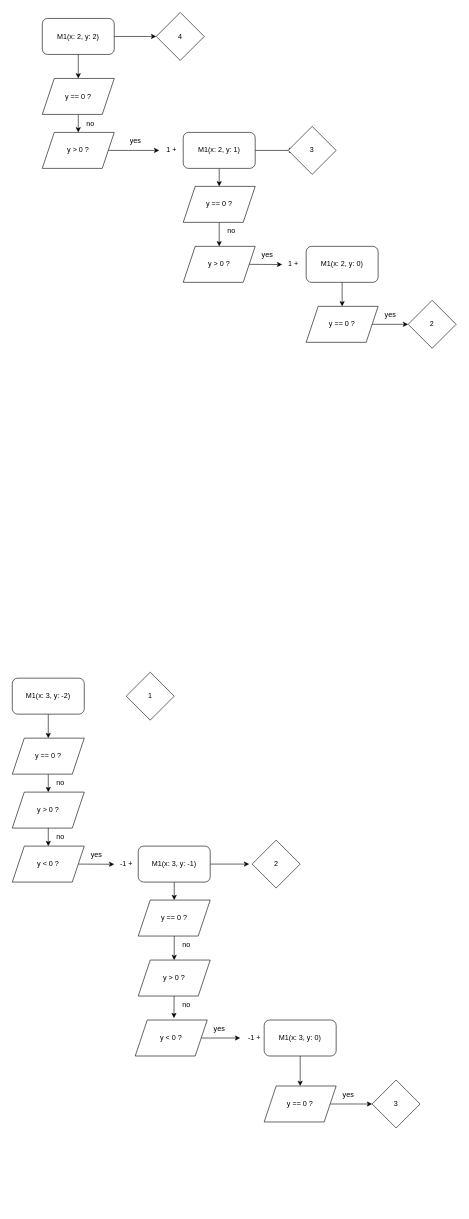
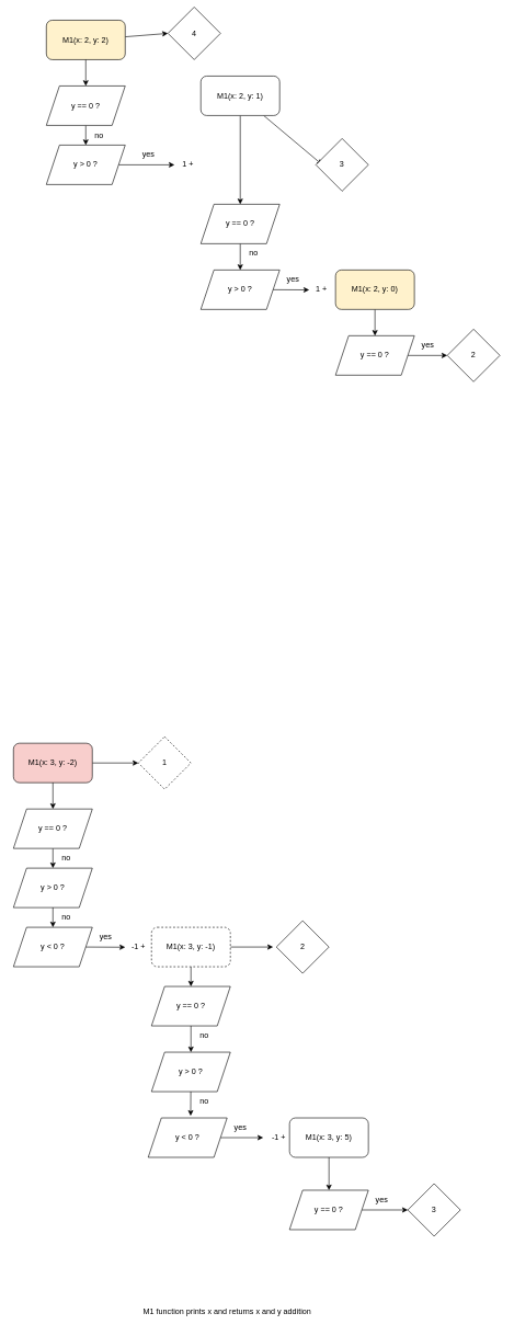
- <mxCell id="3" value="M1(x: 2, y: 2)" style="rounded=1;whiteSpace=wrap;html=1;" parent="1" vertex="1"><mxGeometry x="70" y="30" width="120" height="60" as="geometry" /></mxCell>
+ <mxCell id="3" value="M1(x: 2, y: 2)" style="rounded=1;whiteSpace=wrap;html=1;fillColor=#fff2cc;" parent="1" vertex="1"><mxGeometry x="70" y="30" width="120" height="60" as="geometry" /></mxCell>
- <mxCell id="29" value="4" style="rhombus;whiteSpace=wrap;html=1;" parent="1" vertex="1"><mxGeometry x="260" y="20" width="80" height="80" as="geometry" /></mxCell>
+ <mxCell id="29" value="4" style="rhombus;whiteSpace=wrap;html=1;" parent="1" vertex="1"><mxGeometry x="255" y="10" width="80" height="80" as="geometry" /></mxCell>
- <mxCell id="13" value="M1(x: 2, y: 1)" style="rounded=1;whiteSpace=wrap;html=1;" parent="1" vertex="1"><mxGeometry x="305" y="220" width="120" height="60" as="geometry" /></mxCell>
+ <mxCell id="13" value="M1(x: 2, y: 1)" style="rounded=1;whiteSpace=wrap;html=1;" parent="1" vertex="1"><mxGeometry x="305" y="115" width="120" height="60" as="geometry" /></mxCell>
- <mxCell id="23" value="M1(x: 2, y: 0)" style="rounded=1;whiteSpace=wrap;html=1;" parent="1" vertex="1"><mxGeometry x="510" y="410" width="120" height="60" as="geometry" /></mxCell>
+ <mxCell id="23" value="M1(x: 2, y: 0)" style="rounded=1;whiteSpace=wrap;html=1;fillColor=#fff2cc;" parent="1" vertex="1"><mxGeometry x="510" y="410" width="120" height="60" as="geometry" /></mxCell>
- <mxCell id="31" value="M1(x: 3, y: -2)" style="rounded=1;whiteSpace=wrap;html=1;" parent="1" vertex="1"><mxGeometry x="20" y="1130" width="120" height="60" as="geometry" /></mxCell>
+ <mxCell id="31" value="M1(x: 3, y: -2)" style="rounded=1;whiteSpace=wrap;html=1;fillColor=#f8cecc;" parent="1" vertex="1"><mxGeometry x="20" y="1130" width="120" height="60" as="geometry" /></mxCell>
+ <mxCell id="30" style="edgeStyle=none;html=1;entryX=0;entryY=0.5;entryDx=0;entryDy=0;" parent="1" source="31" target="54" edge="1"><mxGeometry relative="1" as="geometry"><mxPoint x="200" y="1160" as="targetPoint" /></mxGeometry></mxCell>
- <mxCell id="54" value="1" style="rhombus;whiteSpace=wrap;html=1;" parent="1" vertex="1"><mxGeometry x="210" y="1120" width="80" height="80" as="geometry" /></mxCell>
+ <mxCell id="54" value="1" style="rhombus;whiteSpace=wrap;html=1;dashed=1;" parent="1" vertex="1"><mxGeometry x="210" y="1120" width="80" height="80" as="geometry" /></mxCell>
- <mxCell id="40" value="M1(x: 3, y: -1)" style="rounded=1;whiteSpace=wrap;html=1;" parent="1" vertex="1"><mxGeometry x="230" y="1410" width="120" height="60" as="geometry" /></mxCell>
+ <mxCell id="40" value="M1(x: 3, y: -1)" style="rounded=1;whiteSpace=wrap;html=1;dashed=1;" parent="1" vertex="1"><mxGeometry x="230" y="1410" width="120" height="60" as="geometry" /></mxCell>
- <mxCell id="49" value="M1(x: 3, y: 0)" style="rounded=1;whiteSpace=wrap;html=1;" parent="1" vertex="1"><mxGeometry x="440" y="1700" width="120" height="60" as="geometry" /></mxCell>
+ <mxCell id="49" value="M1(x: 3, y: 5)" style="rounded=1;whiteSpace=wrap;html=1;" parent="1" vertex="1"><mxGeometry x="440" y="1700" width="120" height="60" as="geometry" /></mxCell>
+ <mxCell id="64" value="M1 function prints x and returns x and y addition" style="text;html=1;align=center;verticalAlign=middle;resizable=0;points=[];autosize=1;strokeColor=none;fillColor=none;" parent="1" vertex="1"><mxGeometry x="205" y="1980" width="280" height="30" as="geometry" /></mxCell>
